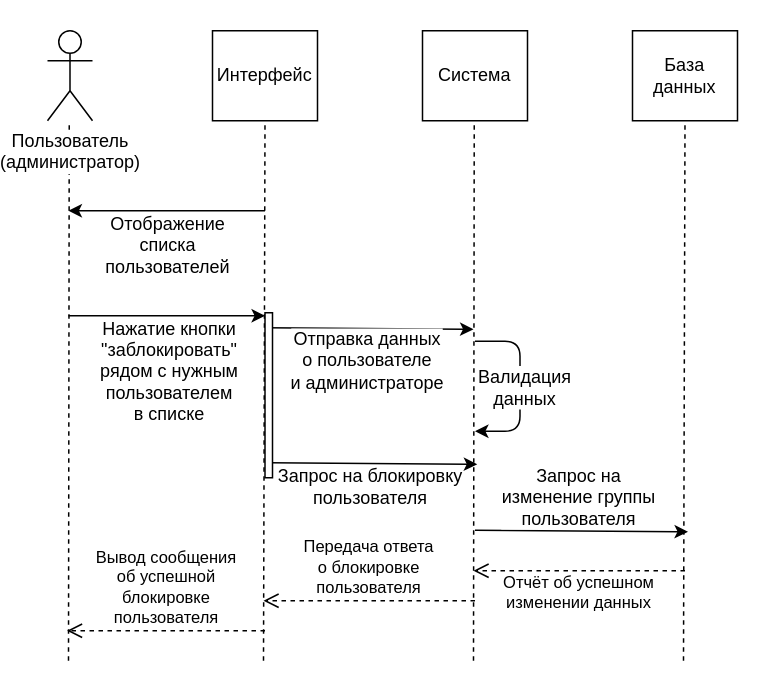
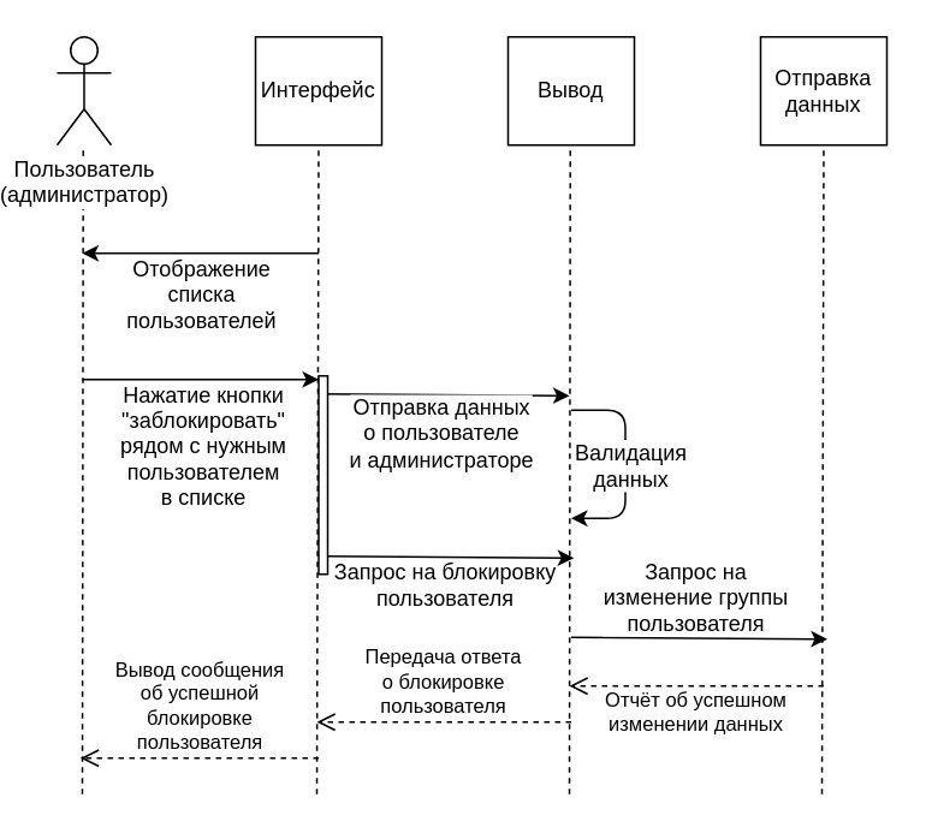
- <mxCell id="3" value="Система" style="rounded=0;whiteSpace=wrap;html=1;" parent="1" vertex="1"><mxGeometry x="270" y="20" width="70" height="60" as="geometry" /></mxCell>
+ <mxCell id="3" value="Вывод" style="rounded=0;whiteSpace=wrap;html=1;" parent="1" vertex="1"><mxGeometry x="270" y="20" width="70" height="60" as="geometry" /></mxCell>
- <mxCell id="4" value="База данных" style="rounded=0;whiteSpace=wrap;html=1;" parent="1" vertex="1"><mxGeometry x="410" y="20" width="70" height="60" as="geometry" /></mxCell>
+ <mxCell id="4" value="Отправка данных" style="rounded=0;whiteSpace=wrap;html=1;" parent="1" vertex="1"><mxGeometry x="410" y="20" width="70" height="60" as="geometry" /></mxCell>
